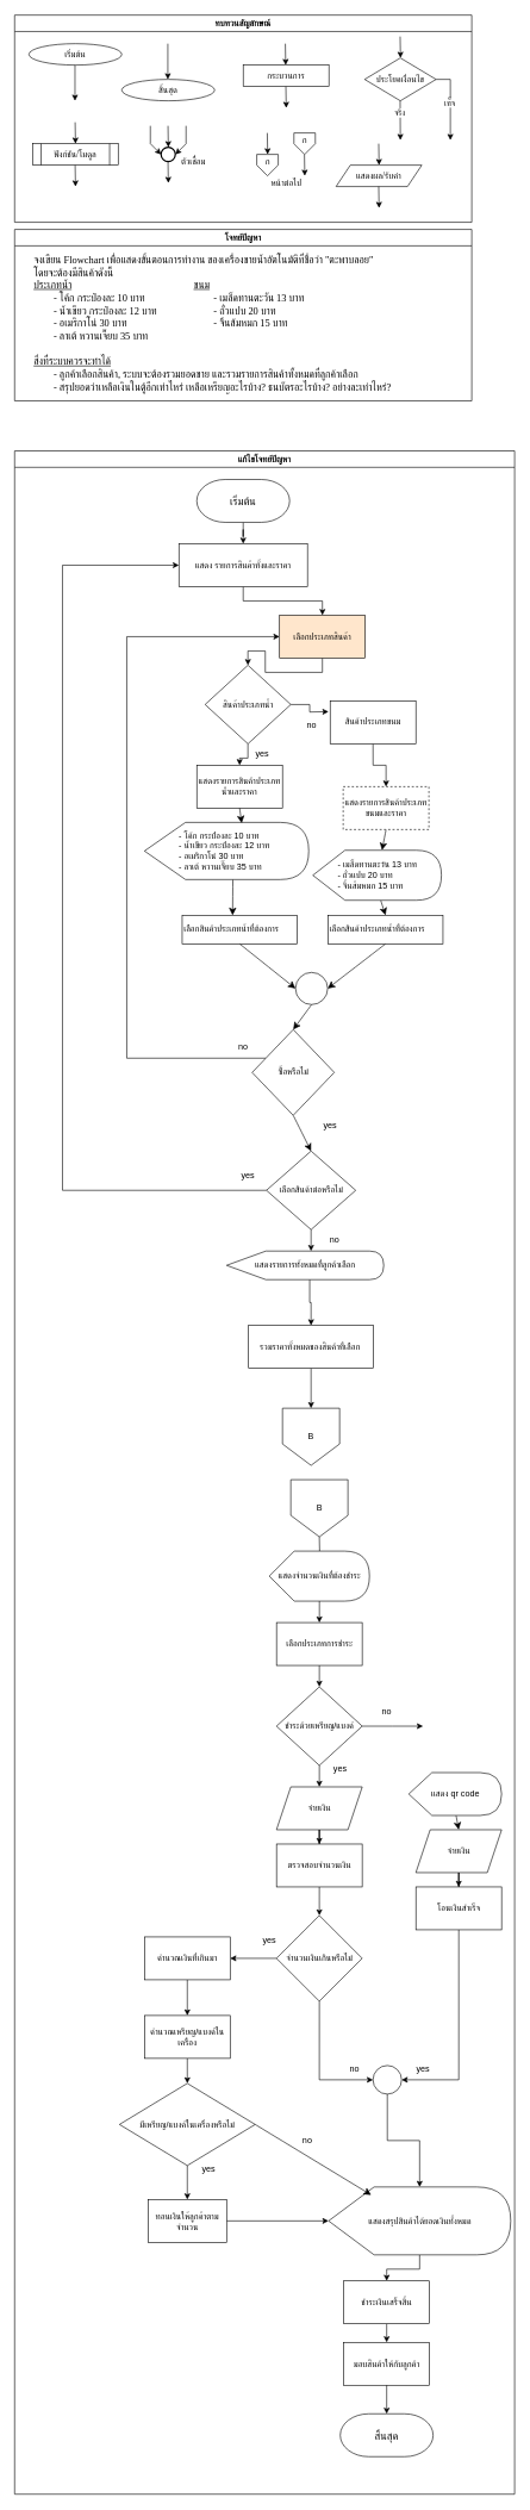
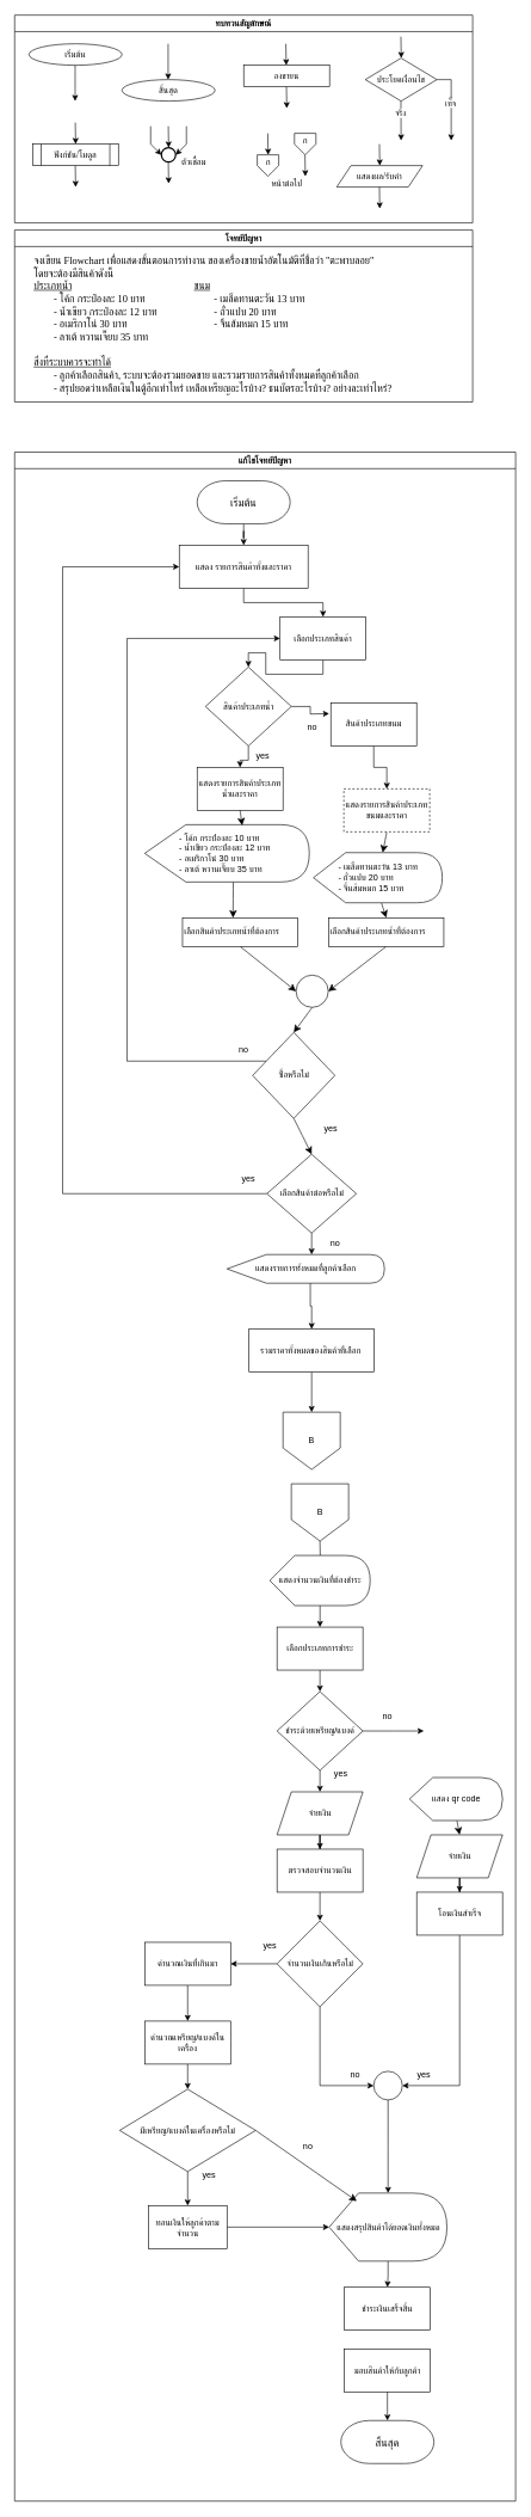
- <mxCell id="7" value="กระบวนการ" style="rounded=0;whiteSpace=wrap;html=1;fontFamily=Sarabun;fontSource=https%3A%2F%2Ffonts.googleapis.com%2Fcss%3Ffamily%3DSarabun;" vertex="1" parent="2"><mxGeometry x="320" y="70" width="120" height="30" as="geometry" /></mxCell>
+ <mxCell id="7" value="องขายน" style="rounded=0;whiteSpace=wrap;html=1;fontFamily=Sarabun;fontSource=https%3A%2F%2Ffonts.googleapis.com%2Fcss%3Ffamily%3DSarabun;" vertex="1" parent="2"><mxGeometry x="320" y="70" width="120" height="30" as="geometry" /></mxCell>
- <mxCell id="54" value="เลือกประเภทสินค้า" style="rounded=0;whiteSpace=wrap;html=1;fillColor=#ffe6cc;" vertex="1" parent="35"><mxGeometry x="370.88" y="230" width="120" height="60" as="geometry" /></mxCell>
+ <mxCell id="54" value="เลือกประเภทสินค้า" style="rounded=0;whiteSpace=wrap;html=1;" vertex="1" parent="35"><mxGeometry x="370.88" y="230" width="120" height="60" as="geometry" /></mxCell>
- <mxCell id="103" value="แสดงสรุปสินค้าได้ยอดเงินทั้งหมด" style="shape=display;whiteSpace=wrap;html=1;" vertex="1" parent="35"><mxGeometry x="439.5" y="2430" width="255" height="95" as="geometry" /></mxCell>
+ <mxCell id="103" value="แสดงสรุปสินค้าได้ยอดเงินทั้งหมด" style="shape=display;whiteSpace=wrap;html=1;" vertex="1" parent="35"><mxGeometry x="439.5" y="2430" width="164.5" height="95" as="geometry" /></mxCell>
- <mxCell id="93" style="edgeStyle=orthogonalEdgeStyle;rounded=0;orthogonalLoop=1;jettySize=auto;html=1;exitX=0.5;exitY=1;exitDx=0;exitDy=0;entryX=0.5;entryY=0;entryDx=0;entryDy=0;" edge="1" parent="35" source="94" target="104"><mxGeometry relative="1" as="geometry" /></mxCell>
